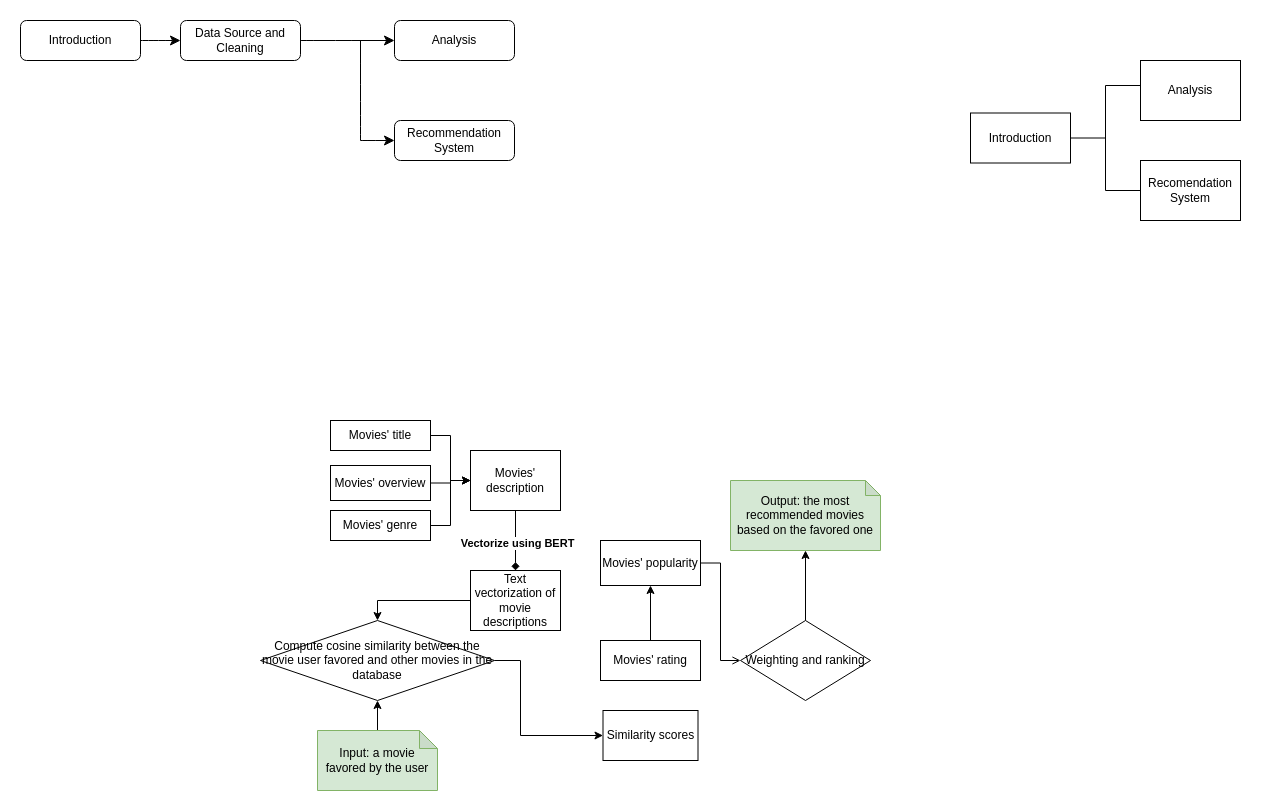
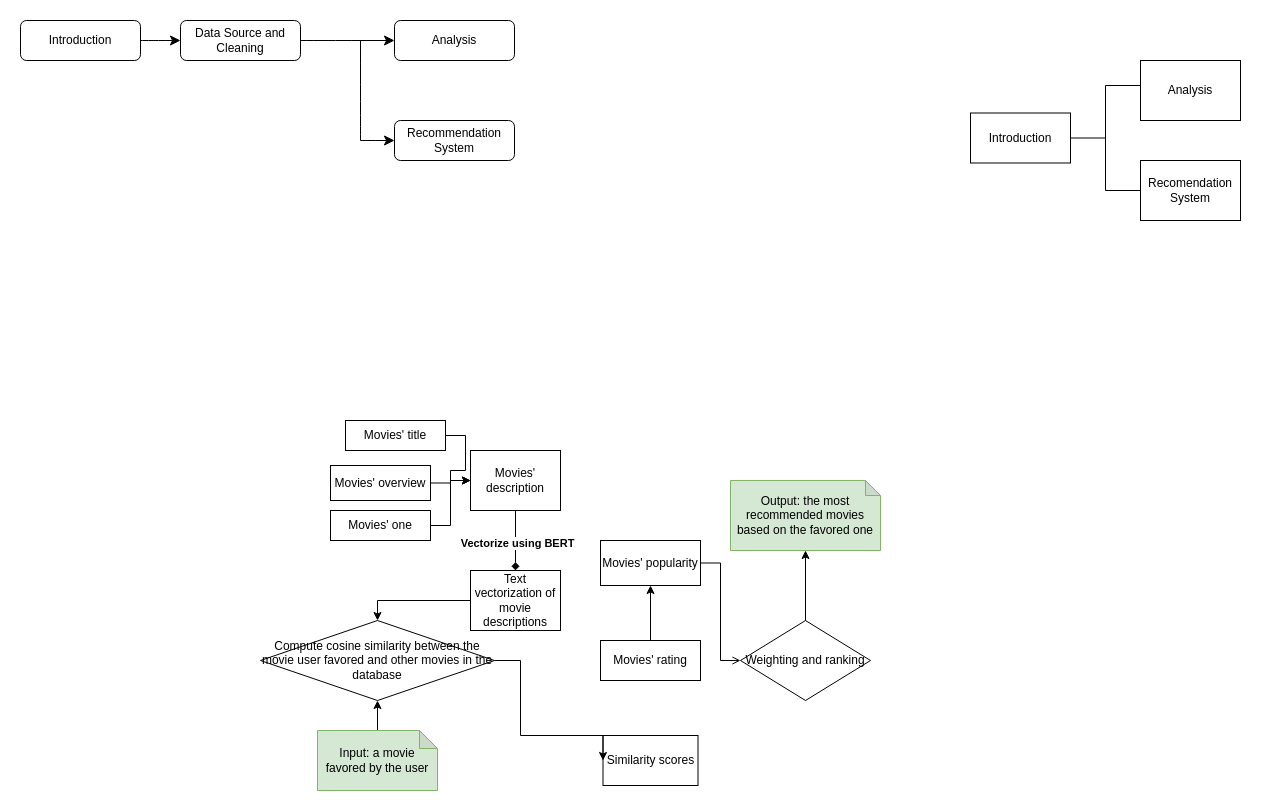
- <mxCell id="5" value="Movies' title" style="rounded=0;whiteSpace=wrap;html=1;" parent="1" vertex="1"><mxGeometry x="330" y="420" width="100" height="30" as="geometry" /></mxCell>
+ <mxCell id="5" value="Movies' title" style="rounded=0;whiteSpace=wrap;html=1;" parent="1" vertex="1"><mxGeometry x="345" y="420" width="100" height="30" as="geometry" /></mxCell>
- <mxCell id="9" value="Movies' genre" style="rounded=0;whiteSpace=wrap;html=1;" parent="1" vertex="1"><mxGeometry x="330" y="510" width="100" height="30" as="geometry" /></mxCell>
+ <mxCell id="9" value="Movies' one" style="rounded=0;whiteSpace=wrap;html=1;" parent="1" vertex="1"><mxGeometry x="330" y="510" width="100" height="30" as="geometry" /></mxCell>
- <mxCell id="15" value="Similarity scores" style="whiteSpace=wrap;html=1;rounded=0;" parent="1" vertex="1"><mxGeometry x="602.5" y="710" width="95" height="50" as="geometry" /></mxCell>
+ <mxCell id="15" value="Similarity scores" style="whiteSpace=wrap;html=1;rounded=0;" parent="1" vertex="1"><mxGeometry x="602.5" y="735" width="95" height="50" as="geometry" /></mxCell>
